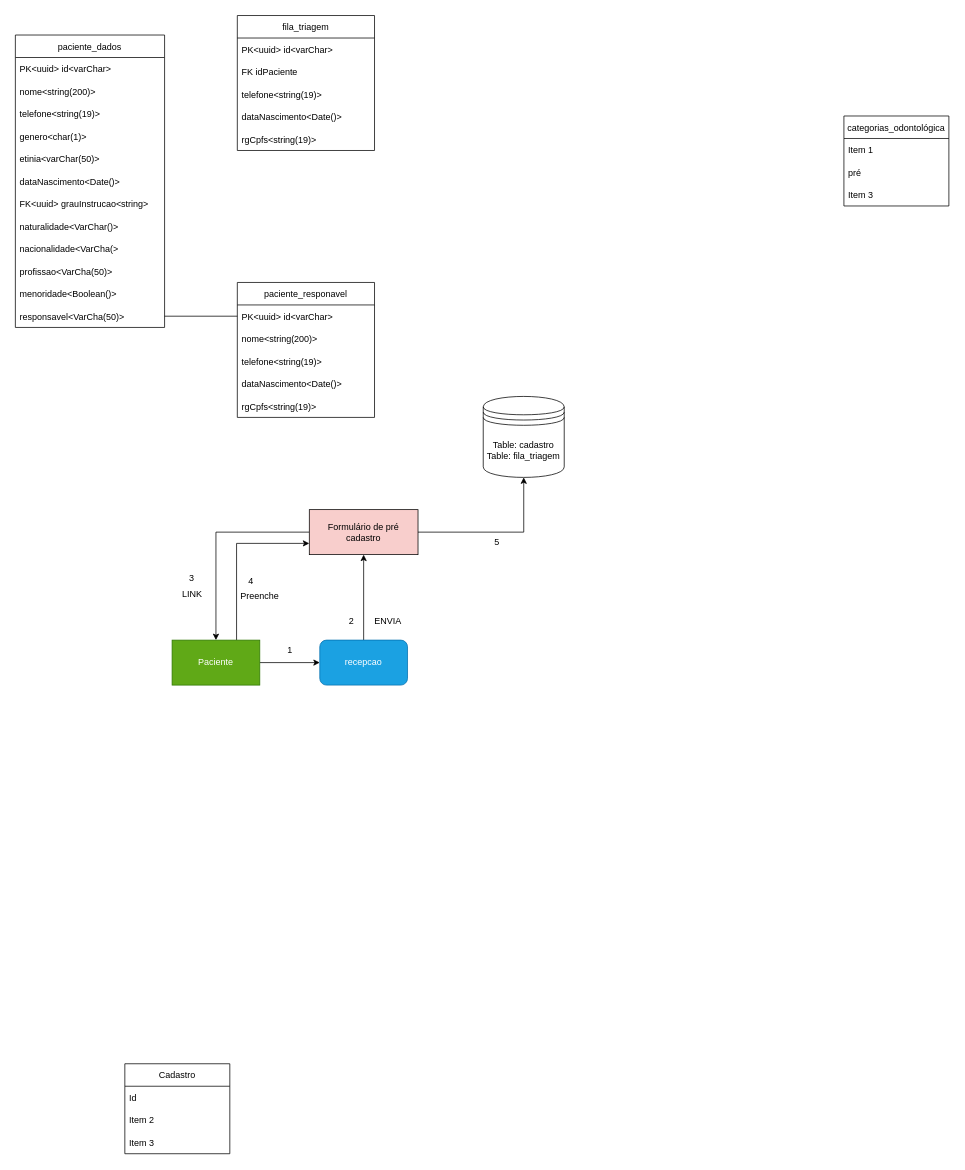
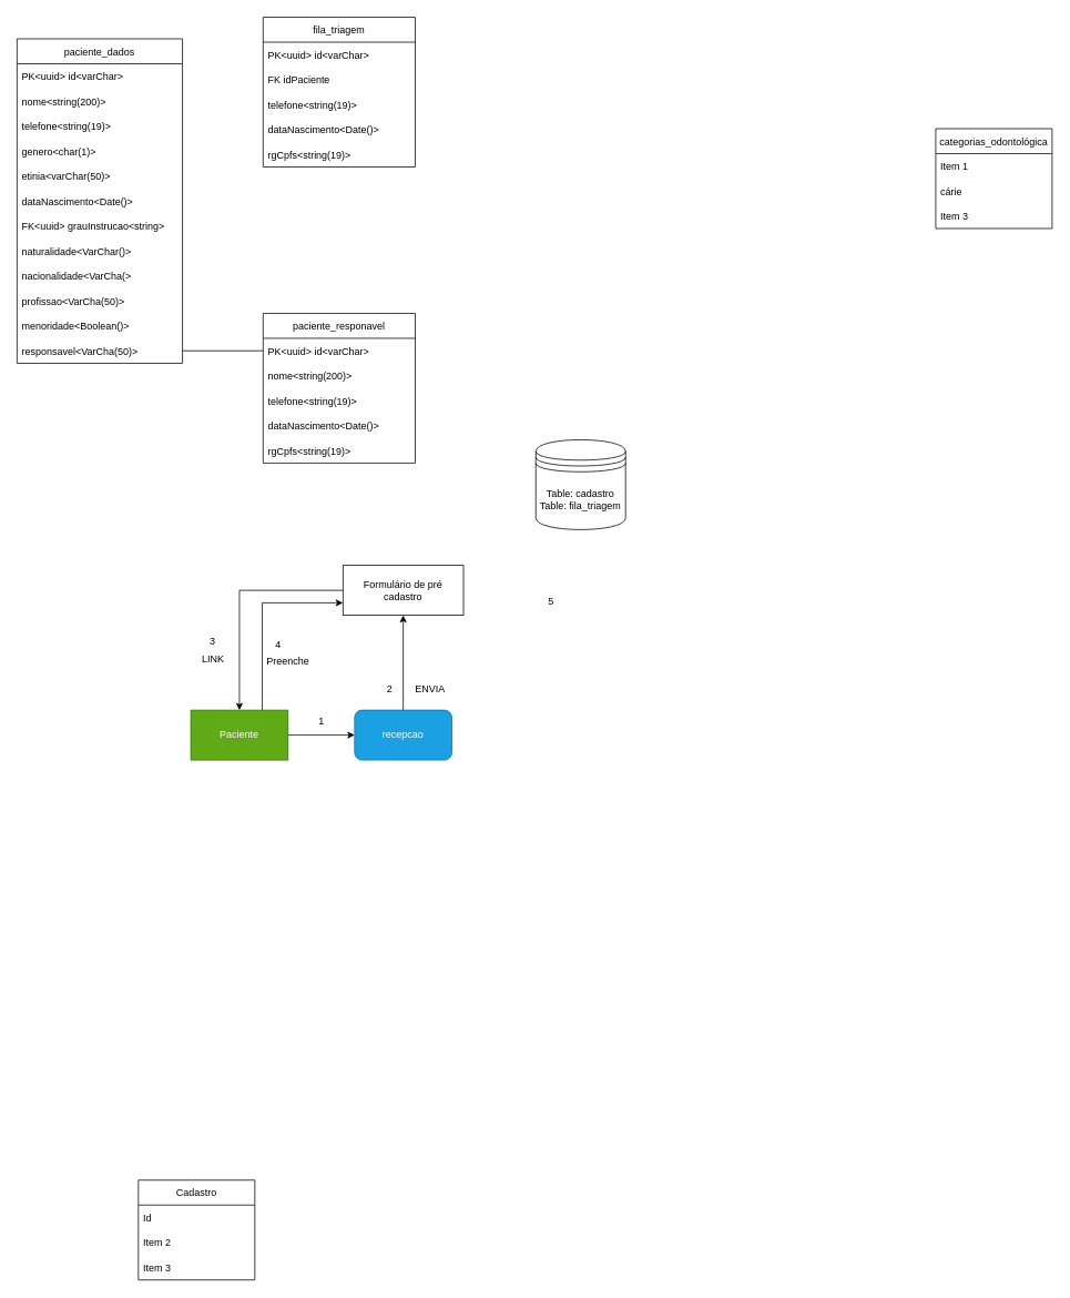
- <mxCell id="25" value="pré" style="text;strokeColor=none;fillColor=none;align=left;verticalAlign=middle;spacingLeft=4;spacingRight=4;overflow=hidden;points=[[0,0.5],[1,0.5]];portConstraint=eastwest;rotatable=0;" vertex="1" parent="23"><mxGeometry y="60" width="140" height="30" as="geometry" /></mxCell>
+ <mxCell id="25" value="cárie" style="text;strokeColor=none;fillColor=none;align=left;verticalAlign=middle;spacingLeft=4;spacingRight=4;overflow=hidden;points=[[0,0.5],[1,0.5]];portConstraint=eastwest;rotatable=0;" vertex="1" parent="23"><mxGeometry y="60" width="140" height="30" as="geometry" /></mxCell>
- <mxCell id="3" style="edgeStyle=orthogonalEdgeStyle;rounded=0;html=1;entryX=0.5;entryY=1;entryDx=0;entryDy=0;endArrow=classic;endFill=1;" edge="1" parent="1" source="4" target="17"><mxGeometry relative="1" as="geometry" /></mxCell>
- <mxCell id="4" value="Formulário de pré cadastro" style="rounded=0;whiteSpace=wrap;html=1;fillColor=#f8cecc;" vertex="1" parent="1"><mxGeometry x="412" y="679" width="145" height="60" as="geometry" /></mxCell>
+ <mxCell id="4" value="Formulário de pré cadastro" style="rounded=0;whiteSpace=wrap;html=1;" vertex="1" parent="1"><mxGeometry x="412" y="679" width="145" height="60" as="geometry" /></mxCell>
